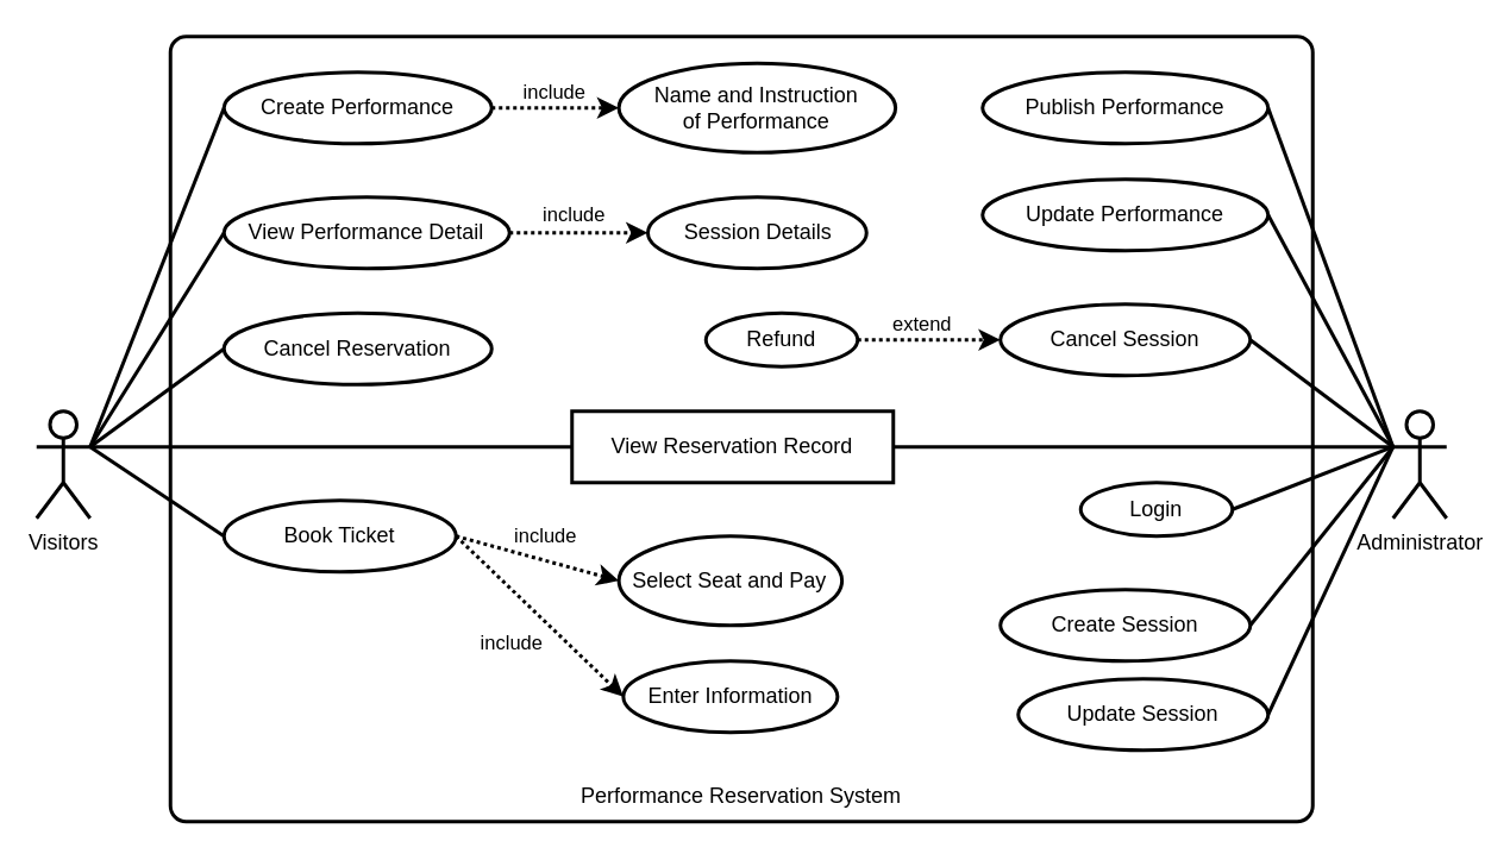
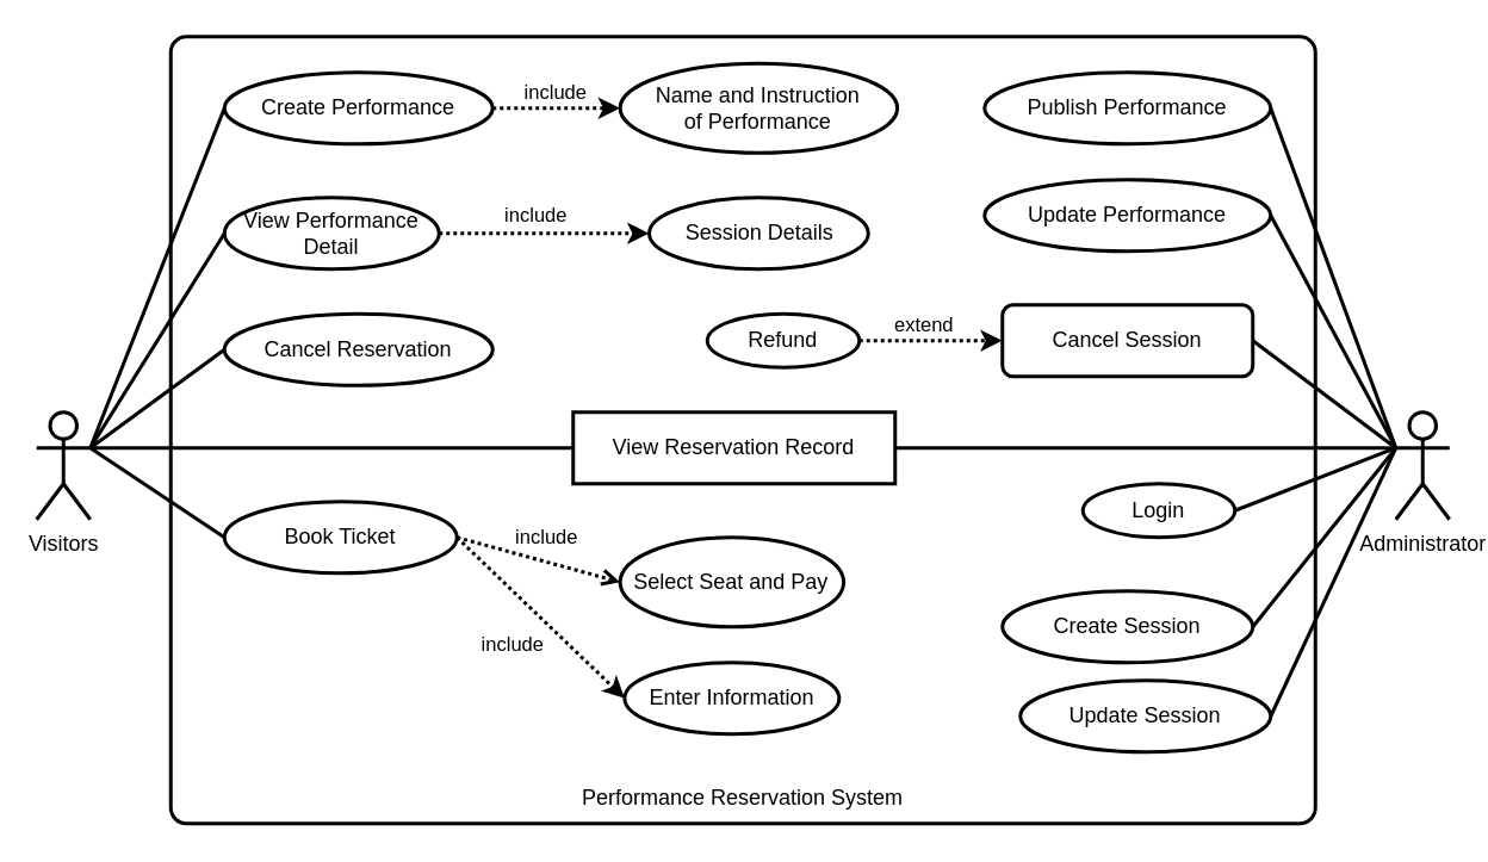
- <mxCell id="26" value="View Performance Detail" style="ellipse;whiteSpace=wrap;html=1;strokeWidth=2;" parent="1" vertex="1"><mxGeometry x="125" y="110" width="160" height="40" as="geometry" /></mxCell>
+ <mxCell id="26" value="View Performance Detail" style="ellipse;whiteSpace=wrap;html=1;strokeWidth=2;" parent="1" vertex="1"><mxGeometry x="125" y="110" width="120" height="40" as="geometry" /></mxCell>
- <mxCell id="32" value="Cancel Session" style="ellipse;whiteSpace=wrap;html=1;strokeWidth=2;" parent="1" vertex="1"><mxGeometry x="560" y="170" width="140" height="40" as="geometry" /></mxCell>
+ <mxCell id="32" value="Cancel Session" style="whiteSpace=wrap;html=1;strokeWidth=2;rounded=1;" parent="1" vertex="1"><mxGeometry x="560" y="170" width="140" height="40" as="geometry" /></mxCell>
- <mxCell id="9" value="include" style="rounded=0;orthogonalLoop=1;jettySize=auto;html=1;exitX=1;exitY=0.5;exitDx=0;exitDy=0;entryX=0;entryY=0.5;entryDx=0;entryDy=0;strokeWidth=2;dashed=1;dashPattern=1 1;" parent="1" source="12" target="41" edge="1"><mxGeometry x="0.019" y="13" relative="1" as="geometry"><mxPoint as="offset" /></mxGeometry></mxCell>
+ <mxCell id="9" value="include" style="rounded=0;orthogonalLoop=1;jettySize=auto;html=1;exitX=1;exitY=0.5;exitDx=0;exitDy=0;entryX=0;entryY=0.5;entryDx=0;entryDy=0;strokeWidth=2;dashed=1;dashPattern=1 1;endArrow=open;" parent="1" source="12" target="41" edge="1"><mxGeometry x="0.019" y="13" relative="1" as="geometry"><mxPoint as="offset" /></mxGeometry></mxCell>
